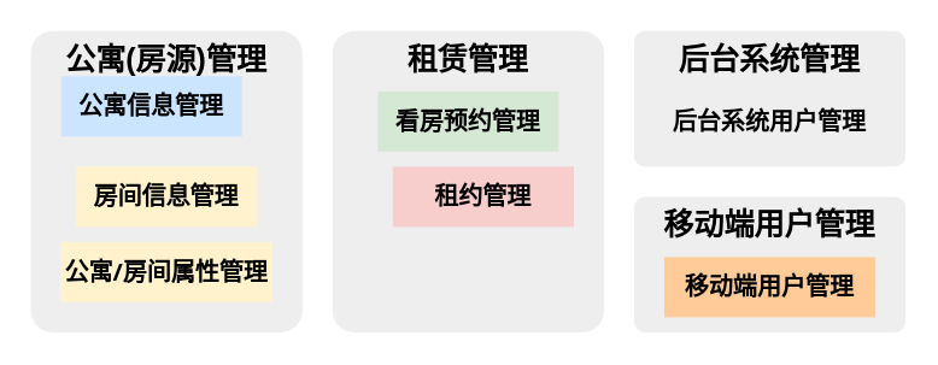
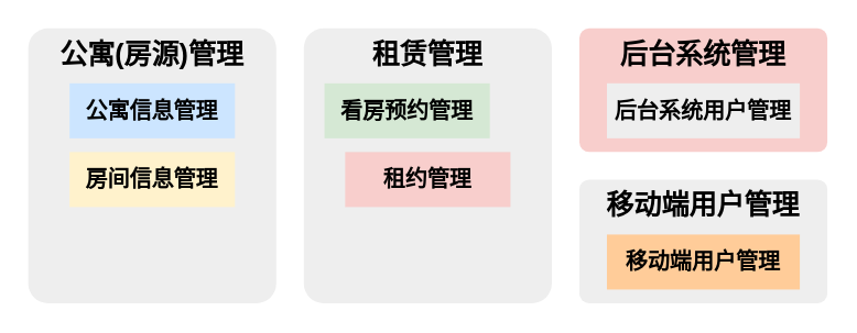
- <mxCell id="2" value="后台系统管理" style="rounded=1;whiteSpace=wrap;html=1;fontSize=20;arcSize=8;verticalAlign=top;fontStyle=1;fillColor=#eeeeee;strokeColor=none;" vertex="1" parent="1"><mxGeometry x="420" y="20" width="180" height="90" as="geometry" /></mxCell>
+ <mxCell id="2" value="后台系统管理" style="rounded=1;whiteSpace=wrap;html=1;fontSize=20;arcSize=8;verticalAlign=top;fontStyle=1;fillColor=#f8cecc;strokeColor=none;" vertex="1" parent="1"><mxGeometry x="420" y="20" width="180" height="90" as="geometry" /></mxCell>
- <mxCell id="6" value="公寓信息管理" style="rounded=0;whiteSpace=wrap;html=1;fontSize=16;fontStyle=1;fillColor=#cce5ff;strokeColor=none;" parent="1" vertex="1"><mxGeometry x="40" y="50" width="120" height="40" as="geometry" /></mxCell>
+ <mxCell id="6" value="公寓信息管理" style="rounded=0;whiteSpace=wrap;html=1;fontSize=16;fontStyle=1;fillColor=#cce5ff;strokeColor=none;" parent="1" vertex="1"><mxGeometry x="50" y="60" width="120" height="40" as="geometry" /></mxCell>
- <mxCell id="9" value="&lt;strong style=&quot;box-sizing: border-box; font-family: &amp;quot;Open Sans&amp;quot;, &amp;quot;Clear Sans&amp;quot;, &amp;quot;Helvetica Neue&amp;quot;, Helvetica, Arial, &amp;quot;Segoe UI Emoji&amp;quot;, sans-serif; orphans: 4; text-align: left;&quot;&gt;看房预约管理&lt;/strong&gt;" style="rounded=0;whiteSpace=wrap;html=1;fontSize=16;fontStyle=1;fillColor=#d5e8d4;strokeColor=none;fontColor=#000000;" parent="1" vertex="1"><mxGeometry x="250" y="60" width="120" height="40" as="geometry" /></mxCell>
+ <mxCell id="9" value="&lt;strong style=&quot;box-sizing: border-box; font-family: &amp;quot;Open Sans&amp;quot;, &amp;quot;Clear Sans&amp;quot;, &amp;quot;Helvetica Neue&amp;quot;, Helvetica, Arial, &amp;quot;Segoe UI Emoji&amp;quot;, sans-serif; orphans: 4; text-align: left;&quot;&gt;看房预约管理&lt;/strong&gt;" style="rounded=0;whiteSpace=wrap;html=1;fontSize=16;fontStyle=1;fillColor=#d5e8d4;strokeColor=none;fontColor=#000000;" parent="1" vertex="1"><mxGeometry x="235" y="60" width="120" height="40" as="geometry" /></mxCell>
- <mxCell id="10" value="租约管理" style="rounded=0;whiteSpace=wrap;html=1;fontSize=16;fontStyle=1;fillColor=#f8cecc;strokeColor=none;" parent="1" vertex="1"><mxGeometry x="260" y="110" width="120" height="40" as="geometry" /></mxCell>
+ <mxCell id="10" value="租约管理" style="rounded=0;whiteSpace=wrap;html=1;fontSize=16;fontStyle=1;fillColor=#f8cecc;strokeColor=none;" parent="1" vertex="1"><mxGeometry x="250" y="110" width="120" height="40" as="geometry" /></mxCell>
- <mxCell id="8" value="&lt;strong style=&quot;box-sizing: border-box; font-family: &amp;quot;Open Sans&amp;quot;, &amp;quot;Clear Sans&amp;quot;, &amp;quot;Helvetica Neue&amp;quot;, Helvetica, Arial, &amp;quot;Segoe UI Emoji&amp;quot;, sans-serif; orphans: 4; text-align: left;&quot;&gt;公寓/房间属性管理&lt;/strong&gt;" style="rounded=0;whiteSpace=wrap;html=1;fontSize=16;fontStyle=1;fillColor=#fff2cc;strokeColor=none;" parent="1" vertex="1"><mxGeometry x="40" y="160" width="140" height="40" as="geometry" /></mxCell>
